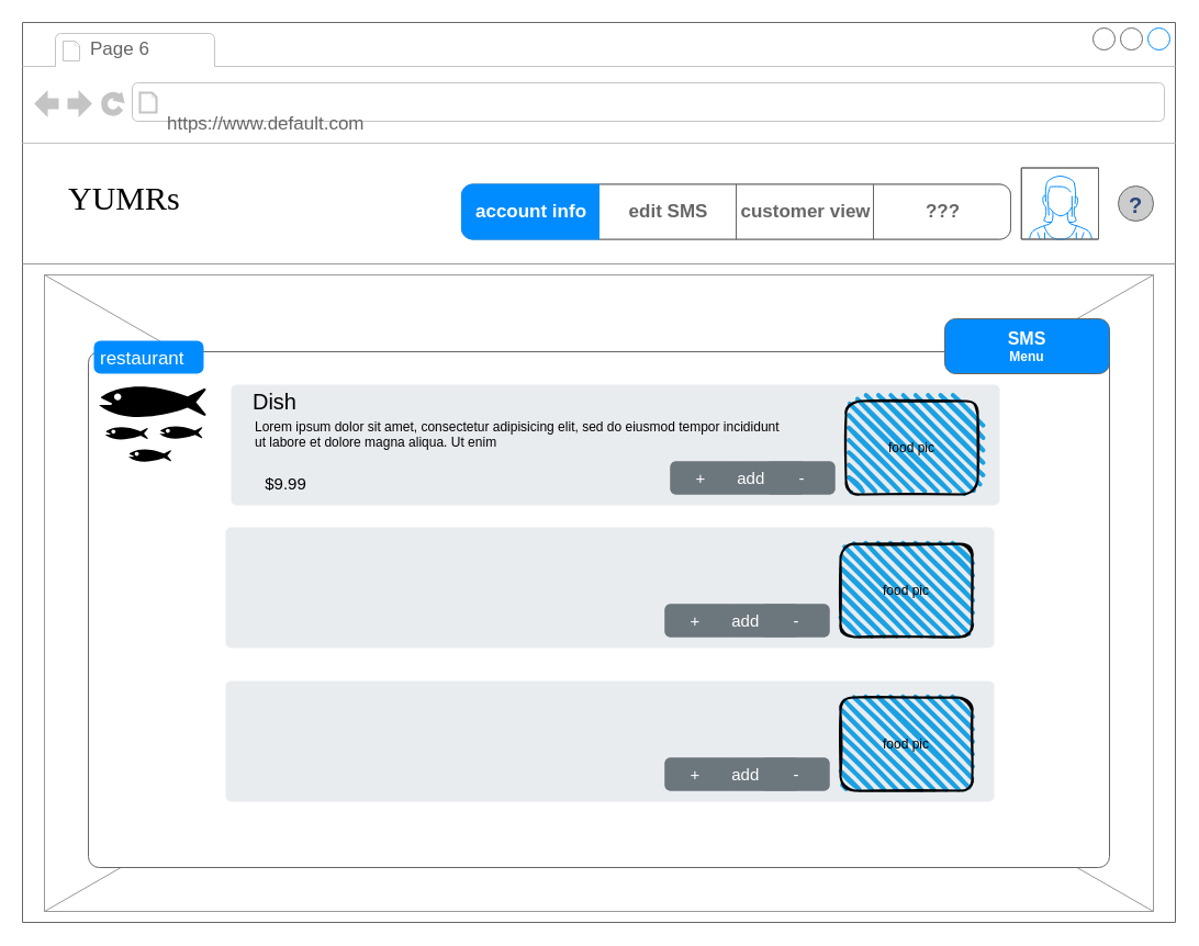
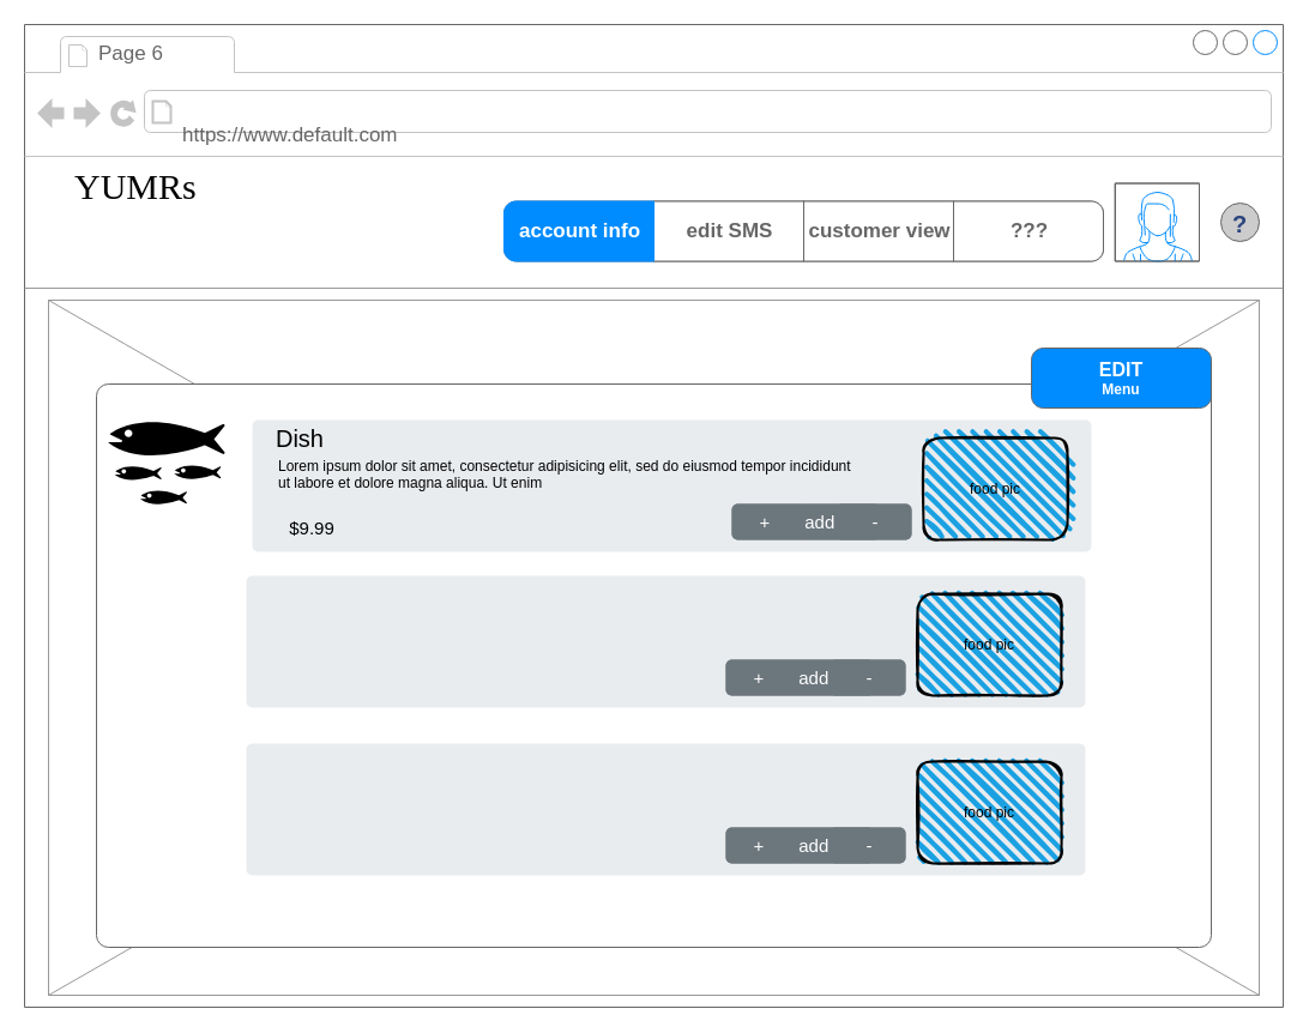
- <mxCell id="6" value="YUMRs" style="text;html=1;points=[];align=left;verticalAlign=top;spacingTop=-4;fontSize=30;fontFamily=Verdana" parent="2" vertex="1"><mxGeometry x="40" y="140" width="120" height="50" as="geometry" /></mxCell>
+ <mxCell id="6" value="YUMRs" style="text;html=1;points=[];align=left;verticalAlign=top;spacingTop=-4;fontSize=30;fontFamily=Verdana" parent="2" vertex="1"><mxGeometry x="40" y="115" width="120" height="50" as="geometry" /></mxCell>
- <mxCell id="40" value="SMS" style="strokeWidth=1;shadow=0;dashed=0;align=center;html=1;shape=mxgraph.mockup.anchor;fontSize=16;fontColor=#ffffff;fontStyle=1;whiteSpace=wrap;" vertex="1" parent="39"><mxGeometry y="8" width="150" height="20" as="geometry" /></mxCell>
+ <mxCell id="40" value="EDIT" style="strokeWidth=1;shadow=0;dashed=0;align=center;html=1;shape=mxgraph.mockup.anchor;fontSize=16;fontColor=#ffffff;fontStyle=1;whiteSpace=wrap;" vertex="1" parent="39"><mxGeometry y="8" width="150" height="20" as="geometry" /></mxCell>
- <mxCell id="10" value="restaurant" style="shape=rect;strokeColor=none;fillColor=#008cff;strokeWidth=1;dashed=0;rounded=1;arcSize=20;fontColor=#ffffff;fontSize=17;spacing=2;spacingTop=-2;align=left;autosize=1;spacingLeft=4;resizeWidth=0;resizeHeight=0;perimeter=none;" parent="9" vertex="1"><mxGeometry x="5" width="100" height="30" as="geometry" /></mxCell>
